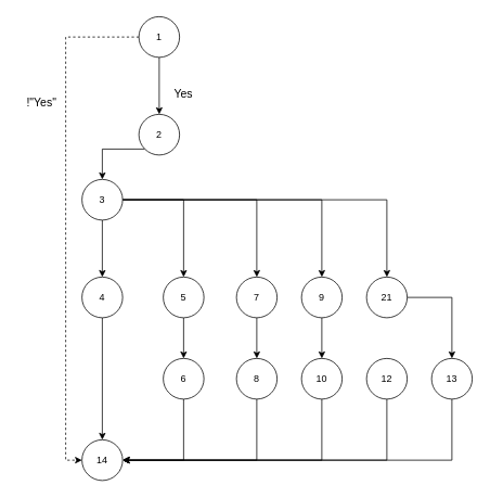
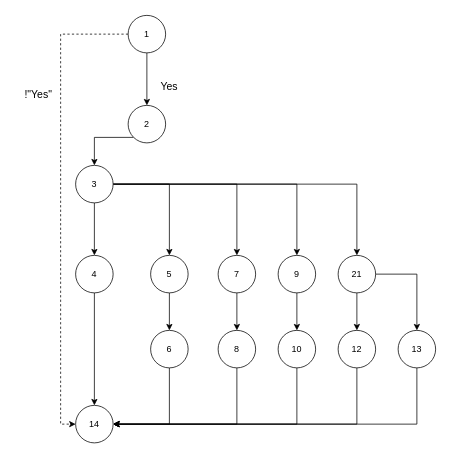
+ <mxCell id="30" style="edgeStyle=orthogonalEdgeStyle;rounded=0;orthogonalLoop=1;jettySize=auto;html=1;exitX=0.5;exitY=1;exitDx=0;exitDy=0;entryX=0.5;entryY=0;entryDx=0;entryDy=0;" edge="1" parent="1" source="32" target="29"><mxGeometry relative="1" as="geometry" /></mxCell>
